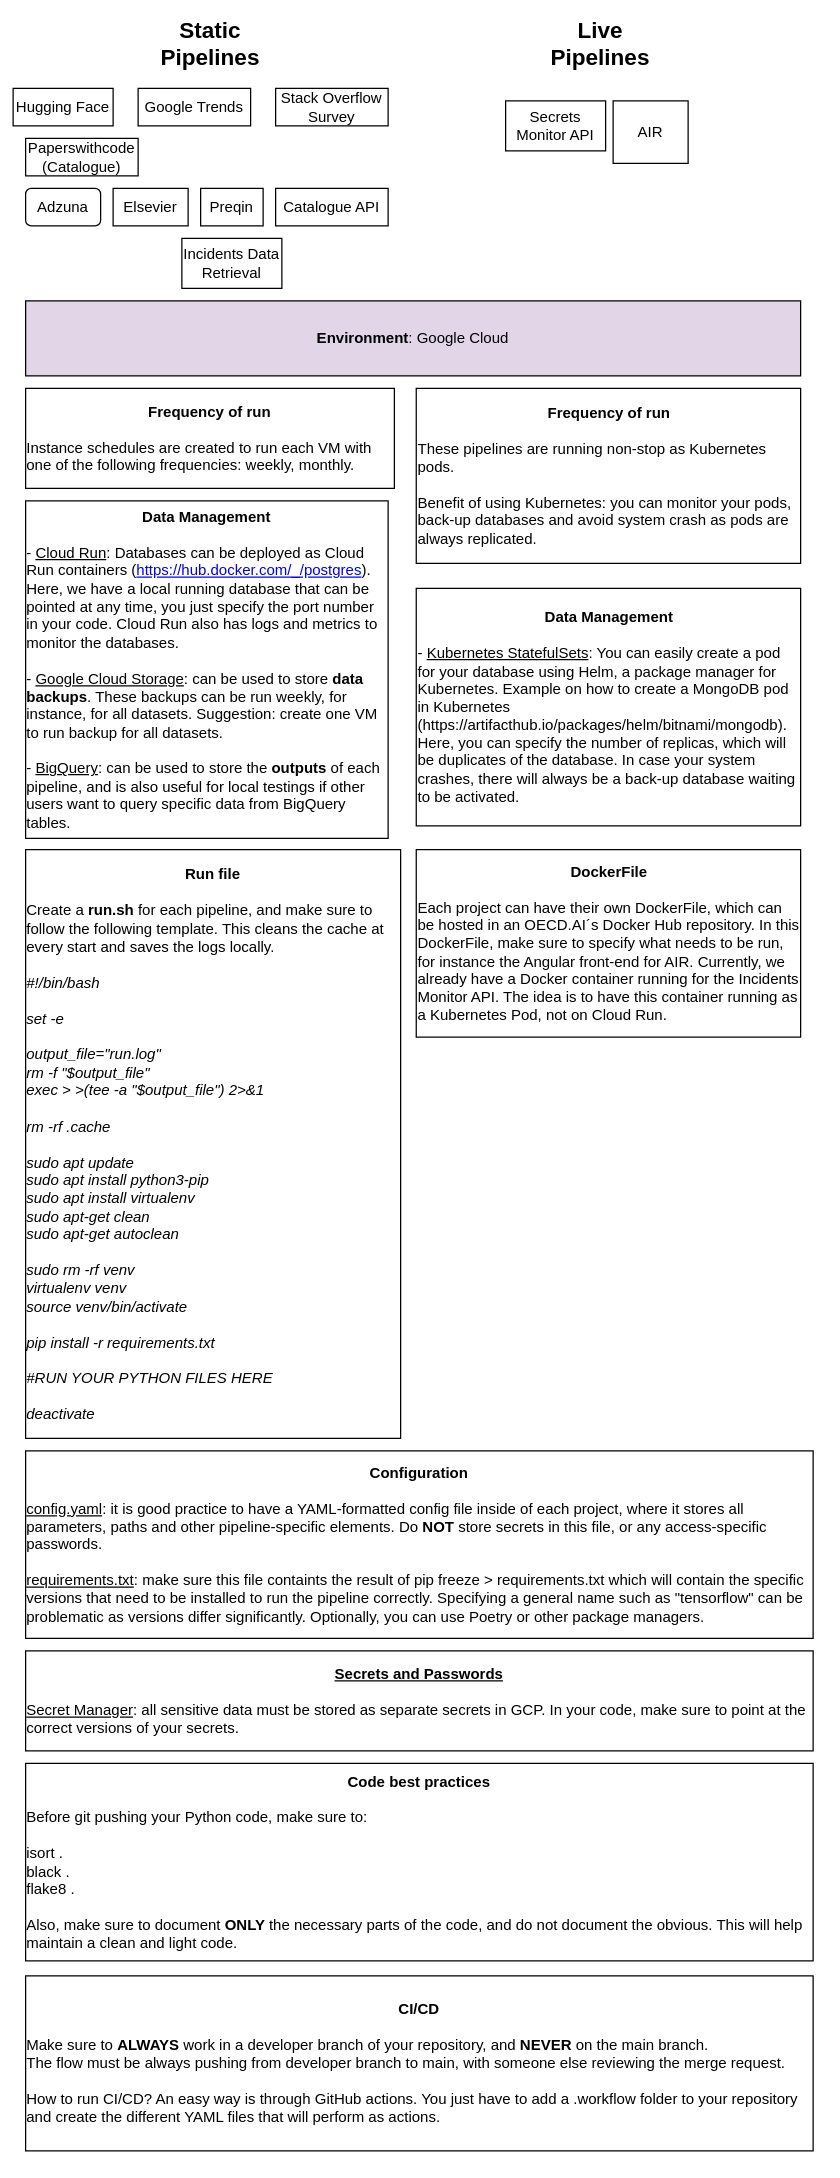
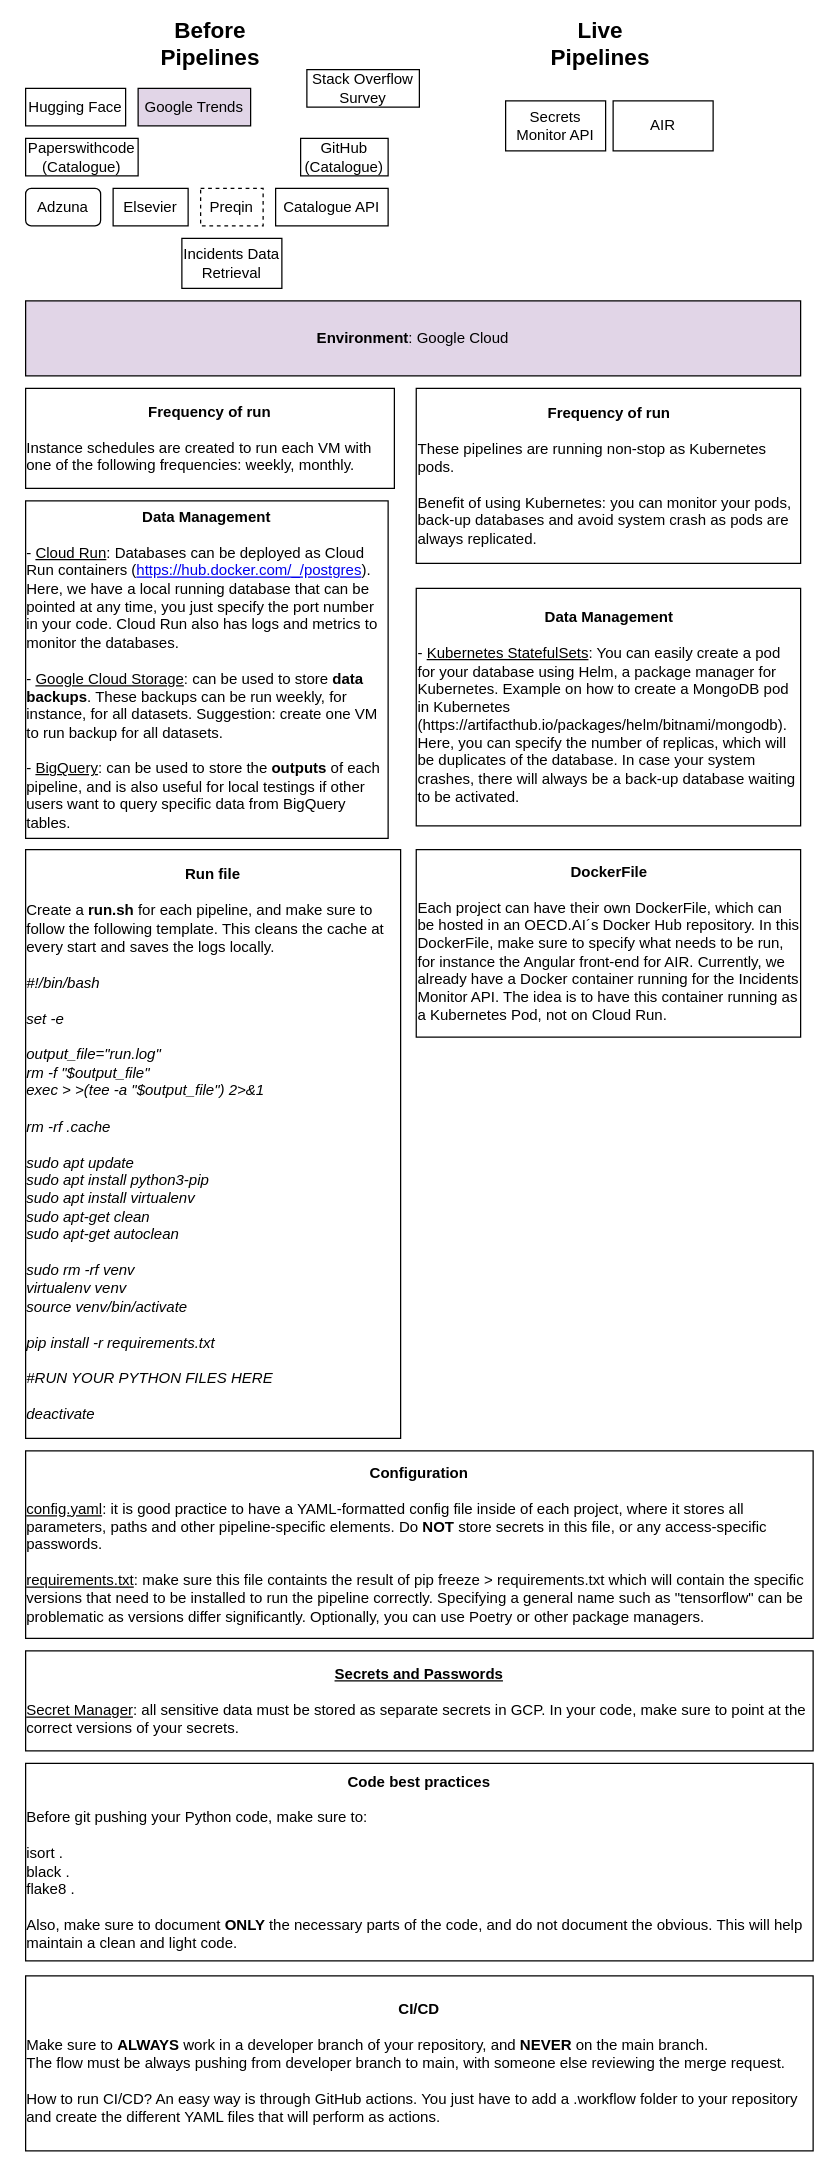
- <mxCell id="2" value="&lt;b&gt;&lt;font style=&quot;font-size: 18px;&quot;&gt;Static Pipelines&lt;/font&gt;&lt;/b&gt;" style="text;html=1;align=center;verticalAlign=middle;whiteSpace=wrap;rounded=0;" vertex="1" parent="1"><mxGeometry x="137.5" y="20" width="60" height="30" as="geometry" /></mxCell>
+ <mxCell id="2" value="&lt;b&gt;&lt;font style=&quot;font-size: 18px;&quot;&gt;Before Pipelines&lt;/font&gt;&lt;/b&gt;" style="text;html=1;align=center;verticalAlign=middle;whiteSpace=wrap;rounded=0;" vertex="1" parent="1"><mxGeometry x="137.5" y="20" width="60" height="30" as="geometry" /></mxCell>
- <mxCell id="4" value="Hugging Face" style="rounded=0;whiteSpace=wrap;html=1;" vertex="1" parent="1"><mxGeometry x="10" y="70" width="80" height="30" as="geometry" /></mxCell>
+ <mxCell id="4" value="Hugging Face" style="rounded=0;whiteSpace=wrap;html=1;" vertex="1" parent="1"><mxGeometry x="20" y="70" width="80" height="30" as="geometry" /></mxCell>
- <mxCell id="5" value="Google Trends" style="rounded=0;whiteSpace=wrap;html=1;" vertex="1" parent="1"><mxGeometry x="110" y="70" width="90" height="30" as="geometry" /></mxCell>
+ <mxCell id="5" value="Google Trends" style="rounded=0;whiteSpace=wrap;html=1;fillColor=#e1d5e7;" vertex="1" parent="1"><mxGeometry x="110" y="70" width="90" height="30" as="geometry" /></mxCell>
- <mxCell id="6" value="Stack Overflow Survey" style="rounded=0;whiteSpace=wrap;html=1;" vertex="1" parent="1"><mxGeometry x="220" y="70" width="90" height="30" as="geometry" /></mxCell>
+ <mxCell id="6" value="Stack Overflow Survey" style="rounded=0;whiteSpace=wrap;html=1;" vertex="1" parent="1"><mxGeometry x="245" y="55" width="90" height="30" as="geometry" /></mxCell>
- <mxCell id="15" value="AIR" style="rounded=0;whiteSpace=wrap;html=1;" vertex="1" parent="1"><mxGeometry x="490" y="80" width="60" height="50" as="geometry" /></mxCell>
+ <mxCell id="15" value="AIR" style="rounded=0;whiteSpace=wrap;html=1;" vertex="1" parent="1"><mxGeometry x="490" y="80" width="80" height="40" as="geometry" /></mxCell>
+ <mxCell id="8" value="GitHub (Catalogue)" style="rounded=0;whiteSpace=wrap;html=1;" vertex="1" parent="1"><mxGeometry x="240" y="110" width="70" height="30" as="geometry" /></mxCell>
- <mxCell id="11" value="Preqin" style="rounded=0;whiteSpace=wrap;html=1;" vertex="1" parent="1"><mxGeometry x="160" y="150" width="50" height="30" as="geometry" /></mxCell>
+ <mxCell id="11" value="Preqin" style="rounded=0;whiteSpace=wrap;html=1;dashed=1;" vertex="1" parent="1"><mxGeometry x="160" y="150" width="50" height="30" as="geometry" /></mxCell>
